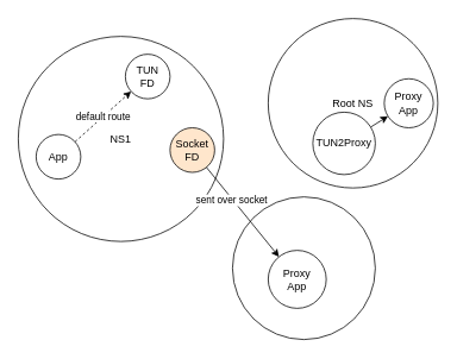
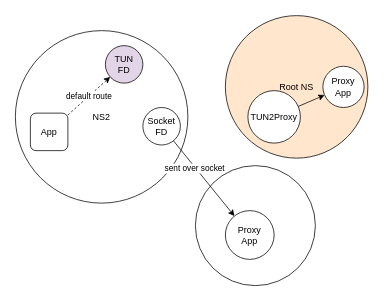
- <mxCell id="4" value="&lt;div&gt;TUN&lt;/div&gt;&lt;div&gt;FD&lt;/div&gt;" style="ellipse;whiteSpace=wrap;html=1;aspect=fixed;" vertex="1" parent="1"><mxGeometry x="140" y="60" width="50" height="50" as="geometry" /></mxCell>
+ <mxCell id="4" value="&lt;div&gt;TUN&lt;/div&gt;&lt;div&gt;FD&lt;/div&gt;" style="ellipse;whiteSpace=wrap;html=1;aspect=fixed;fillColor=#e1d5e7;" vertex="1" parent="1"><mxGeometry x="140" y="60" width="50" height="50" as="geometry" /></mxCell>
- <mxCell id="3" value="Root NS" style="ellipse;whiteSpace=wrap;html=1;aspect=fixed;" vertex="1" parent="1"><mxGeometry x="300" y="20" width="190" height="190" as="geometry" /></mxCell>
+ <mxCell id="3" value="Root NS" style="ellipse;whiteSpace=wrap;html=1;aspect=fixed;fillColor=#ffe6cc;" vertex="1" parent="1"><mxGeometry x="300" y="20" width="190" height="190" as="geometry" /></mxCell>
- <mxCell id="2" value="NS1" style="ellipse;whiteSpace=wrap;html=1;aspect=fixed;" vertex="1" parent="1"><mxGeometry x="20" y="40" width="230" height="230" as="geometry" /></mxCell>
+ <mxCell id="2" value="NS2" style="ellipse;whiteSpace=wrap;html=1;aspect=fixed;" vertex="1" parent="1"><mxGeometry x="20" y="40" width="230" height="230" as="geometry" /></mxCell>
- <mxCell id="6" value="TUN2Proxy" style="ellipse;whiteSpace=wrap;html=1;aspect=fixed;" vertex="1" parent="1"><mxGeometry x="350" y="125" width="70" height="70" as="geometry" /></mxCell>
+ <mxCell id="6" value="TUN2Proxy" style="ellipse;whiteSpace=wrap;html=1;aspect=fixed;" vertex="1" parent="1"><mxGeometry x="330" y="120" width="70" height="70" as="geometry" /></mxCell>
- <mxCell id="10" value="&lt;div&gt;Socket&lt;/div&gt;&lt;div&gt;FD&lt;br&gt;&lt;/div&gt;" style="ellipse;whiteSpace=wrap;html=1;aspect=fixed;fillColor=#ffe6cc;" vertex="1" parent="1"><mxGeometry x="190" y="142.5" width="50" height="50" as="geometry" /></mxCell>
+ <mxCell id="10" value="&lt;div&gt;Socket&lt;/div&gt;&lt;div&gt;FD&lt;br&gt;&lt;/div&gt;" style="ellipse;whiteSpace=wrap;html=1;aspect=fixed;" vertex="1" parent="1"><mxGeometry x="190" y="142.5" width="50" height="50" as="geometry" /></mxCell>
- <mxCell id="13" value="App" style="ellipse;whiteSpace=wrap;html=1;aspect=fixed;" vertex="1" parent="1"><mxGeometry x="40" y="150" width="50" height="50" as="geometry" /></mxCell>
+ <mxCell id="13" value="App" style="whiteSpace=wrap;html=1;aspect=fixed;rounded=1;" vertex="1" parent="1"><mxGeometry x="40" y="150" width="50" height="50" as="geometry" /></mxCell>
